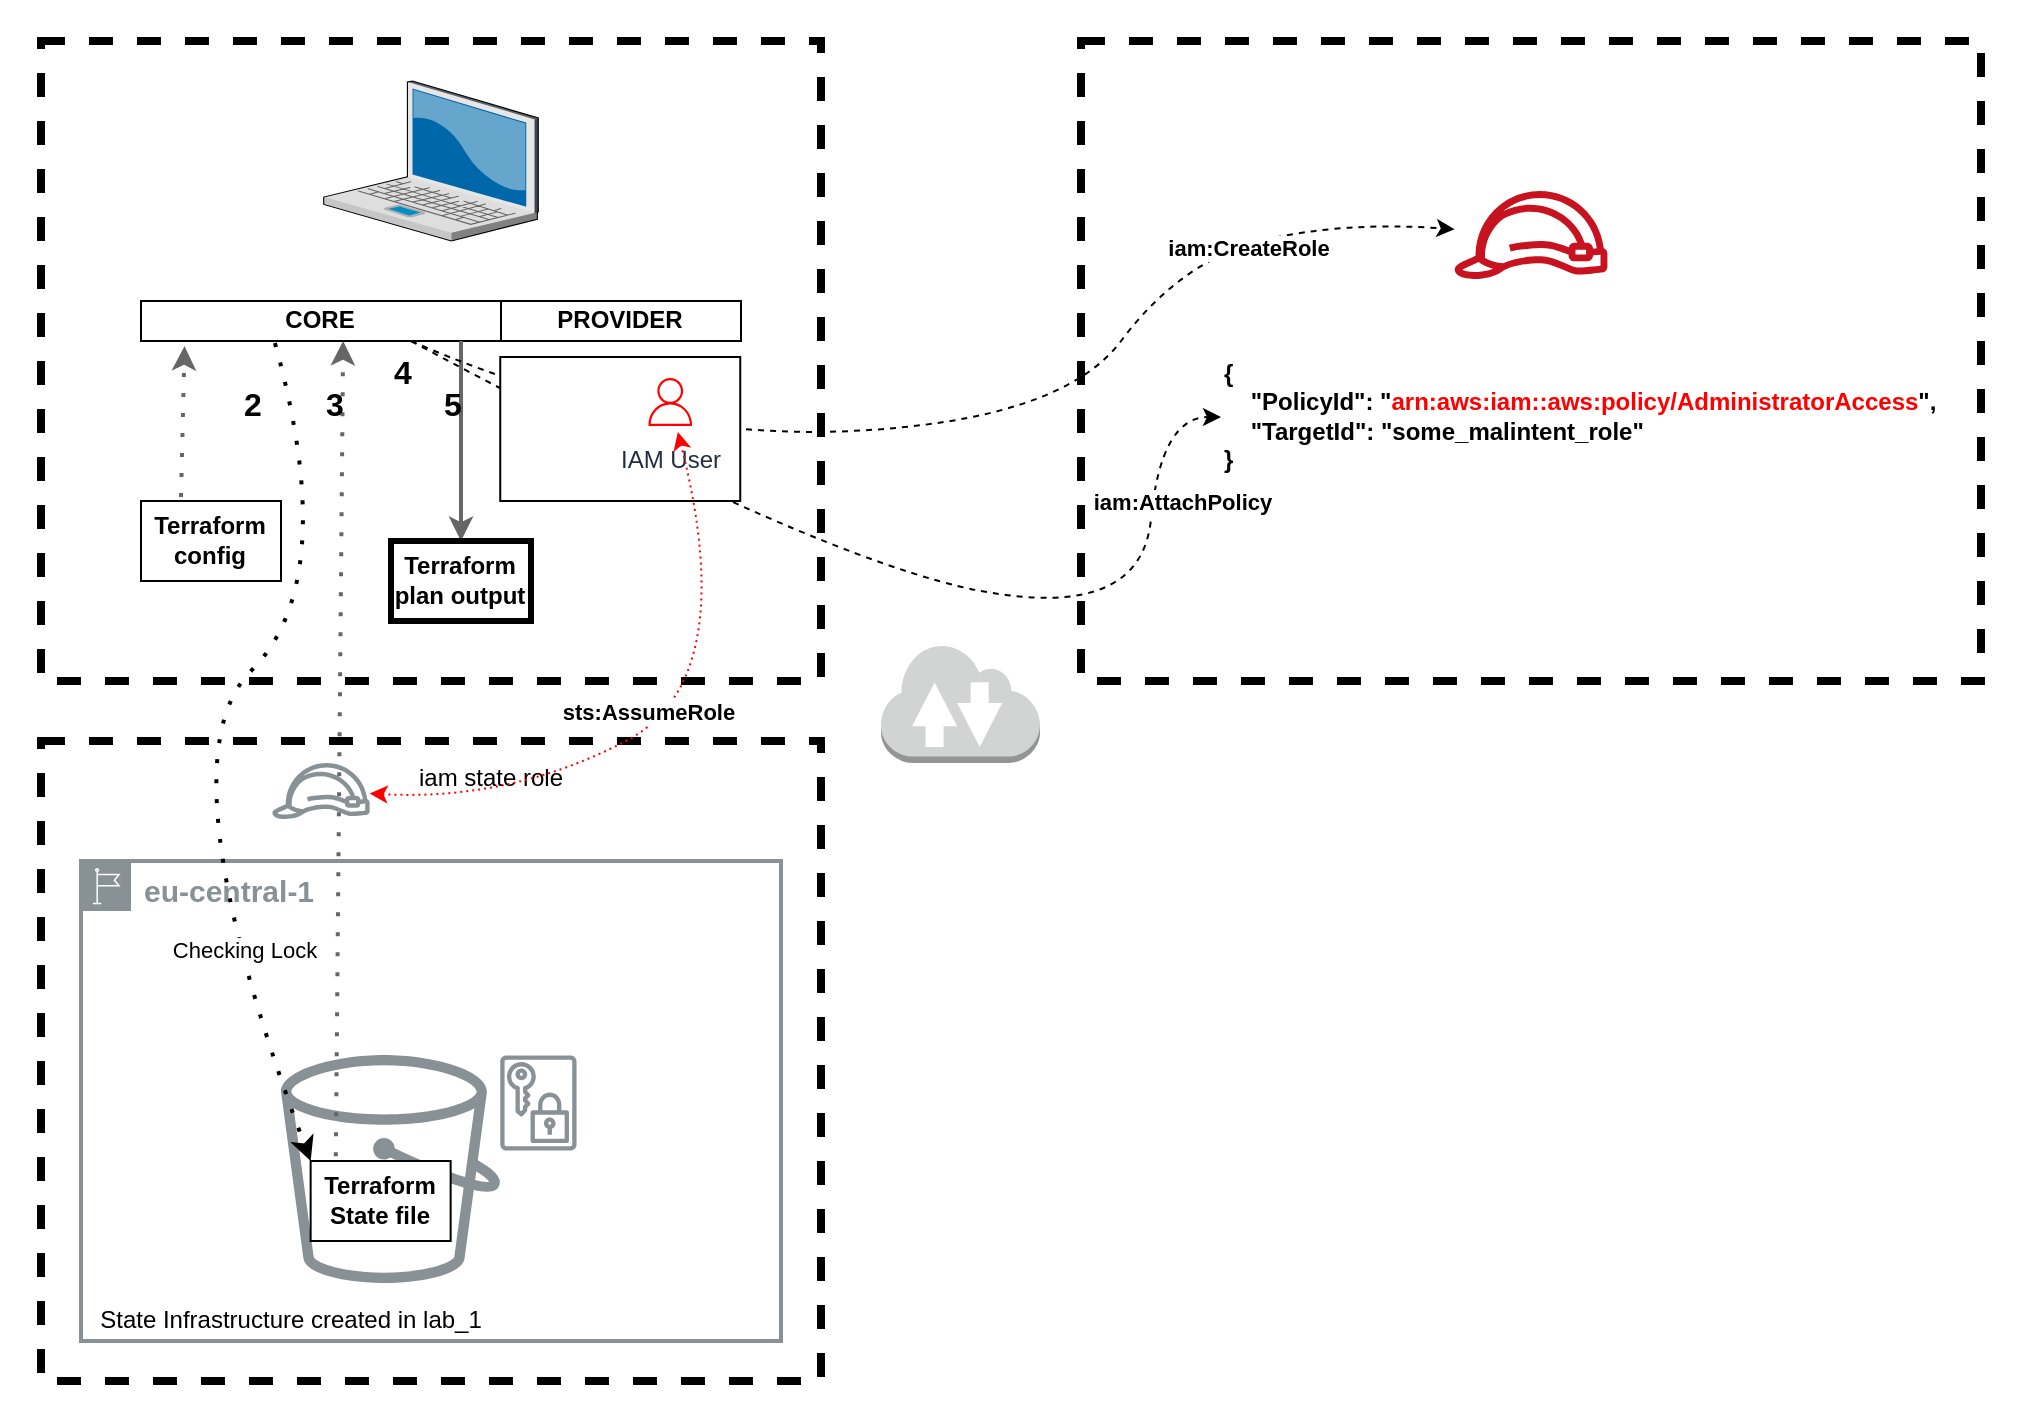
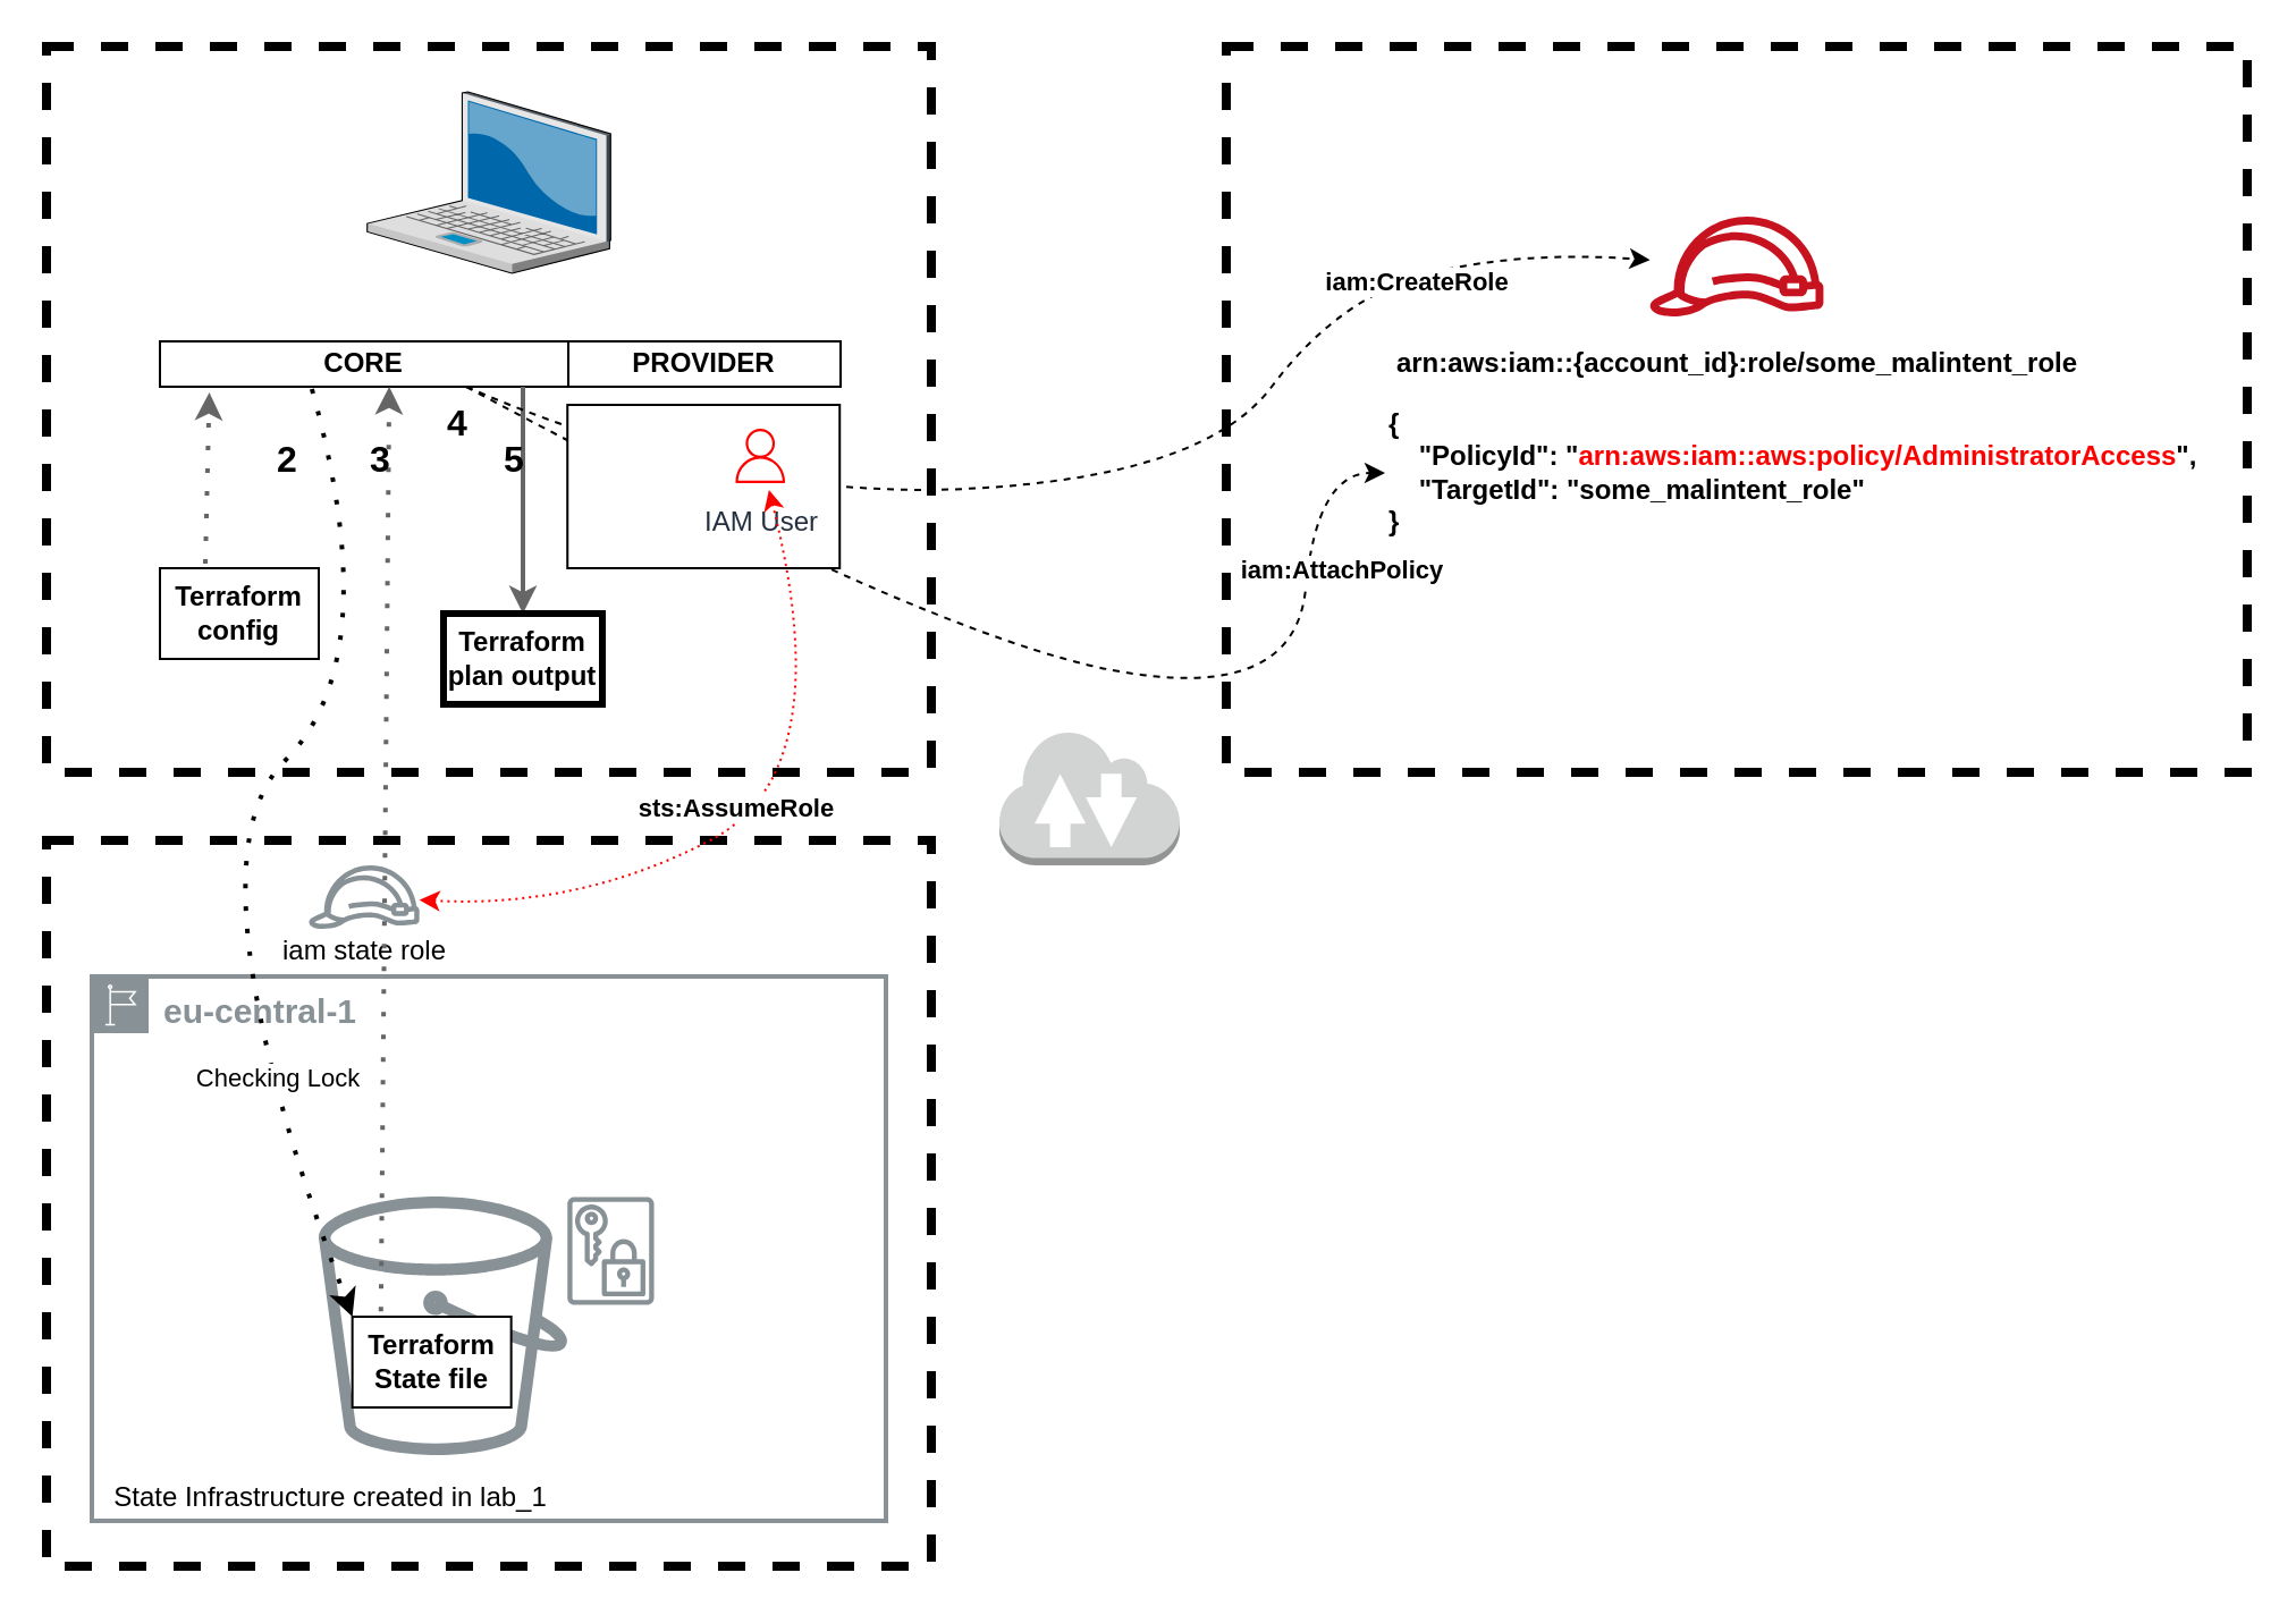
+ <mxCell id="41" value="&lt;b&gt;arn:aws:iam::{account_id}:role/some_malintent_role&lt;/b&gt;" style="text;html=1;align=center;verticalAlign=middle;resizable=0;points=[];autosize=1;" parent="1" vertex="1"><mxGeometry x="610" y="150" width="310" height="20" as="geometry" /></mxCell>
- <mxCell id="19" value="iam state role" style="text;html=1;align=center;verticalAlign=middle;resizable=0;points=[];autosize=1;" parent="1" vertex="1"><mxGeometry x="200" y="379" width="90" height="20" as="geometry" /></mxCell>
+ <mxCell id="19" value="iam state role" style="text;html=1;align=center;verticalAlign=middle;resizable=0;points=[];autosize=1;" parent="1" vertex="1"><mxGeometry x="115" y="409" width="90" height="20" as="geometry" /></mxCell>
